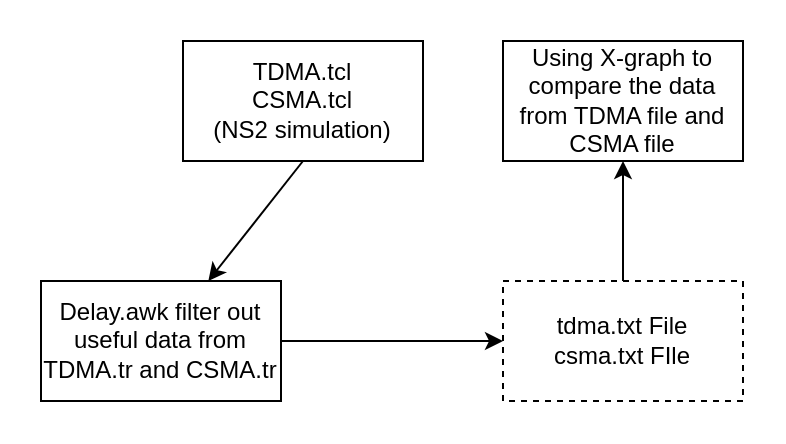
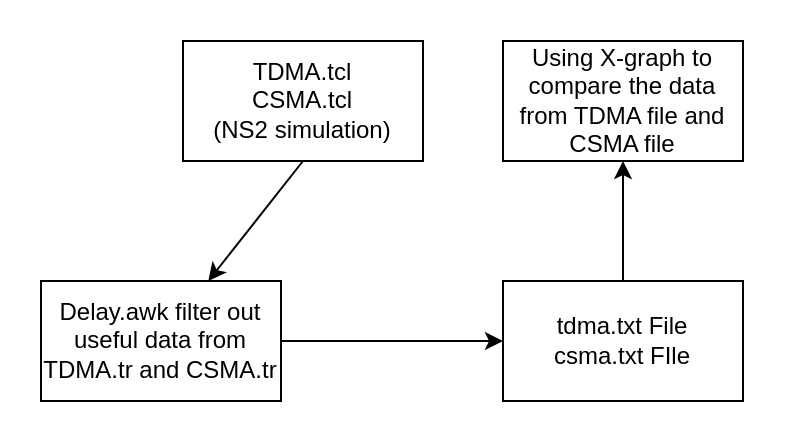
- <mxCell id="4" value="tdma.txt File&lt;br&gt;csma.txt FIle" style="rounded=0;whiteSpace=wrap;html=1;dashed=1;" vertex="1" parent="1"><mxGeometry x="251" y="140" width="120" height="60" as="geometry" /></mxCell>
+ <mxCell id="4" value="tdma.txt File&lt;br&gt;csma.txt FIle" style="rounded=0;whiteSpace=wrap;html=1;" vertex="1" parent="1"><mxGeometry x="251" y="140" width="120" height="60" as="geometry" /></mxCell>
